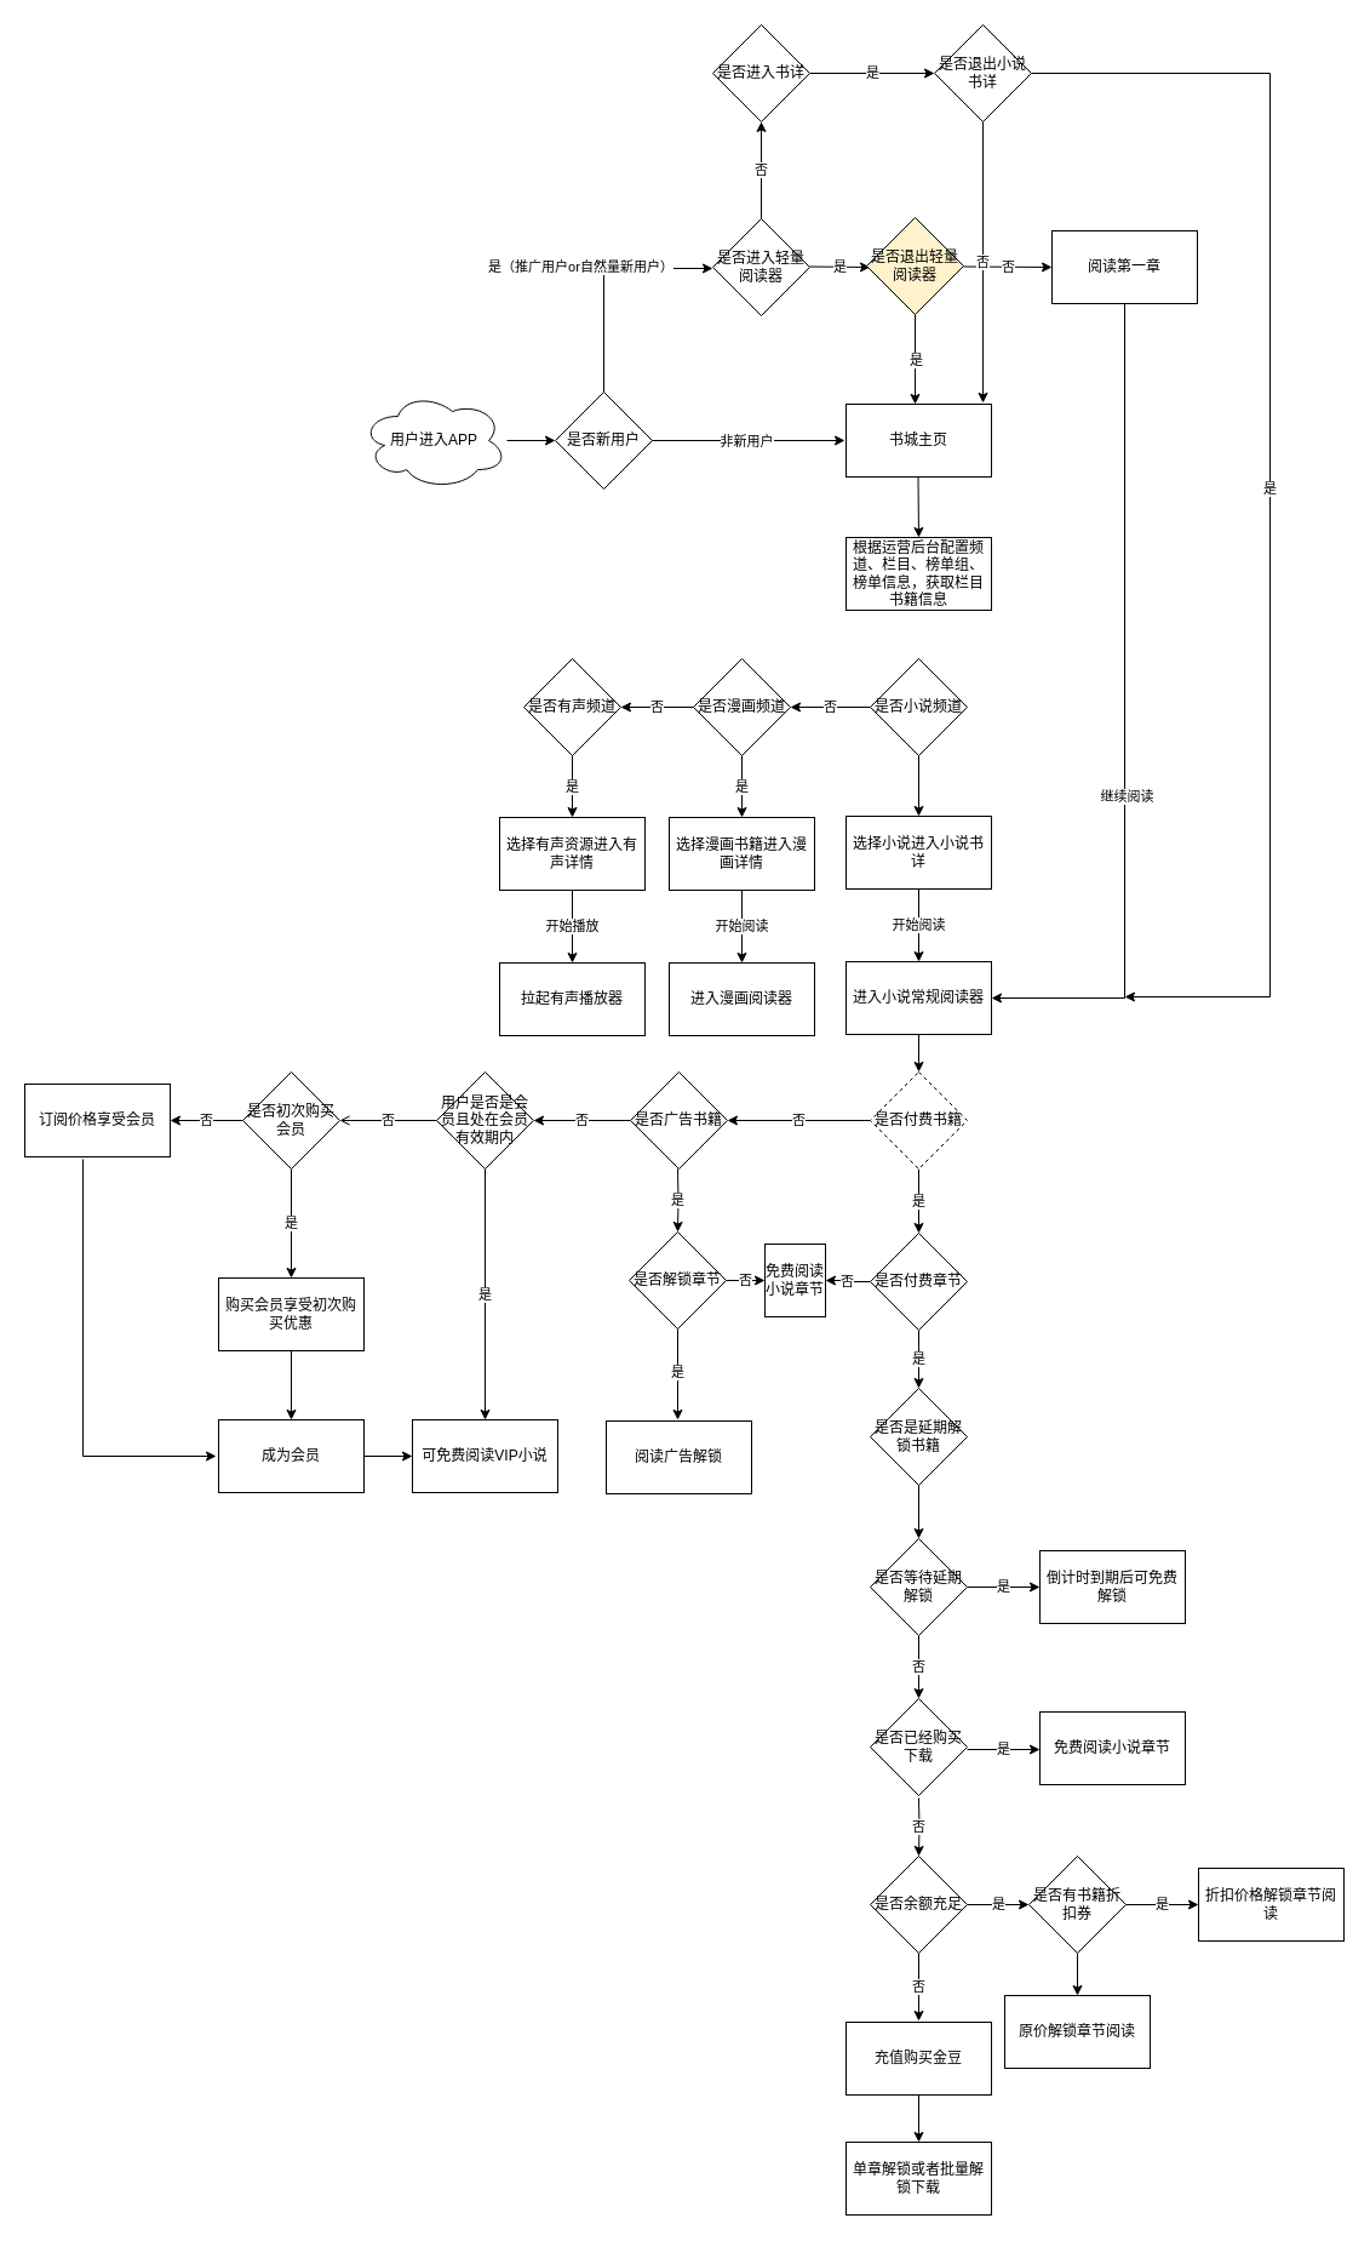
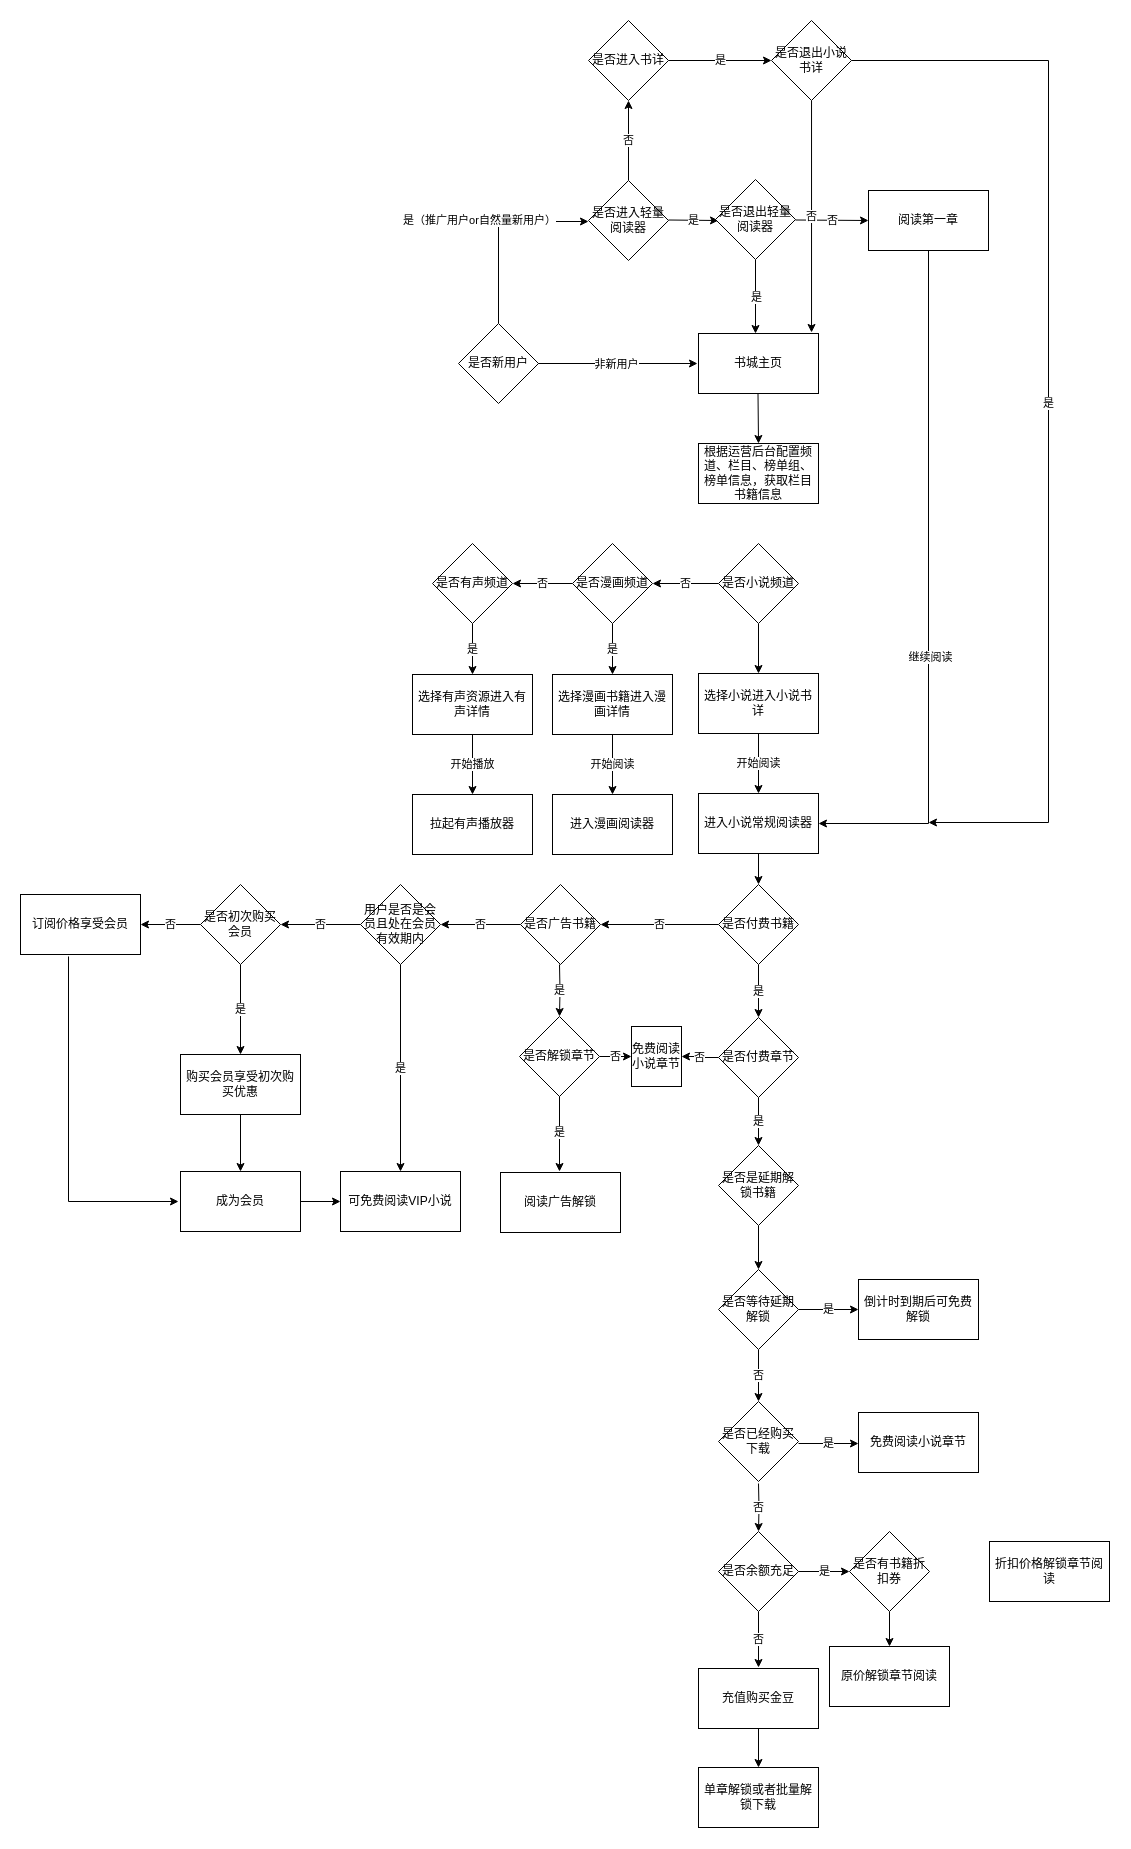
- <mxCell id="23" value="是否退出轻量阅读器" style="rhombus;whiteSpace=wrap;html=1;fillColor=#fff2cc;" vertex="1" parent="1"><mxGeometry x="715" y="179" width="80" height="80" as="geometry" /></mxCell>
+ <mxCell id="23" value="是否退出轻量阅读器" style="rhombus;whiteSpace=wrap;html=1;" vertex="1" parent="1"><mxGeometry x="715" y="179" width="80" height="80" as="geometry" /></mxCell>
- <mxCell id="19" value="&lt;span&gt;用户进入APP&lt;/span&gt;" style="ellipse;shape=cloud;whiteSpace=wrap;html=1;" vertex="1" parent="1"><mxGeometry x="298" y="323" width="120" height="80" as="geometry" /></mxCell>
- <mxCell id="18" value="" style="edgeStyle=orthogonalEdgeStyle;rounded=0;orthogonalLoop=1;jettySize=auto;html=1;" edge="1" parent="1" source="19" target="20"><mxGeometry relative="1" as="geometry" /></mxCell>
- <mxCell id="69" value="否" style="edgeStyle=orthogonalEdgeStyle;rounded=0;orthogonalLoop=1;jettySize=auto;html=1;endArrow=open;" edge="1" parent="1" source="70" target="74"><mxGeometry relative="1" as="geometry" /></mxCell>
+ <mxCell id="69" value="否" style="edgeStyle=orthogonalEdgeStyle;rounded=0;orthogonalLoop=1;jettySize=auto;html=1;" edge="1" parent="1" source="70" target="74"><mxGeometry relative="1" as="geometry" /></mxCell>
- <mxCell id="60" value="是否付费书籍" style="rhombus;whiteSpace=wrap;html=1;rounded=0;dashed=1;" vertex="1" parent="1"><mxGeometry x="718" y="884" width="80" height="80" as="geometry" /></mxCell>
+ <mxCell id="60" value="是否付费书籍" style="rhombus;whiteSpace=wrap;html=1;rounded=0;" vertex="1" parent="1"><mxGeometry x="718" y="884" width="80" height="80" as="geometry" /></mxCell>
- <mxCell id="53" value="是" style="edgeStyle=orthogonalEdgeStyle;rounded=0;orthogonalLoop=1;jettySize=auto;html=1;" edge="1" parent="1" source="55" target="56"><mxGeometry relative="1" as="geometry" /></mxCell>
